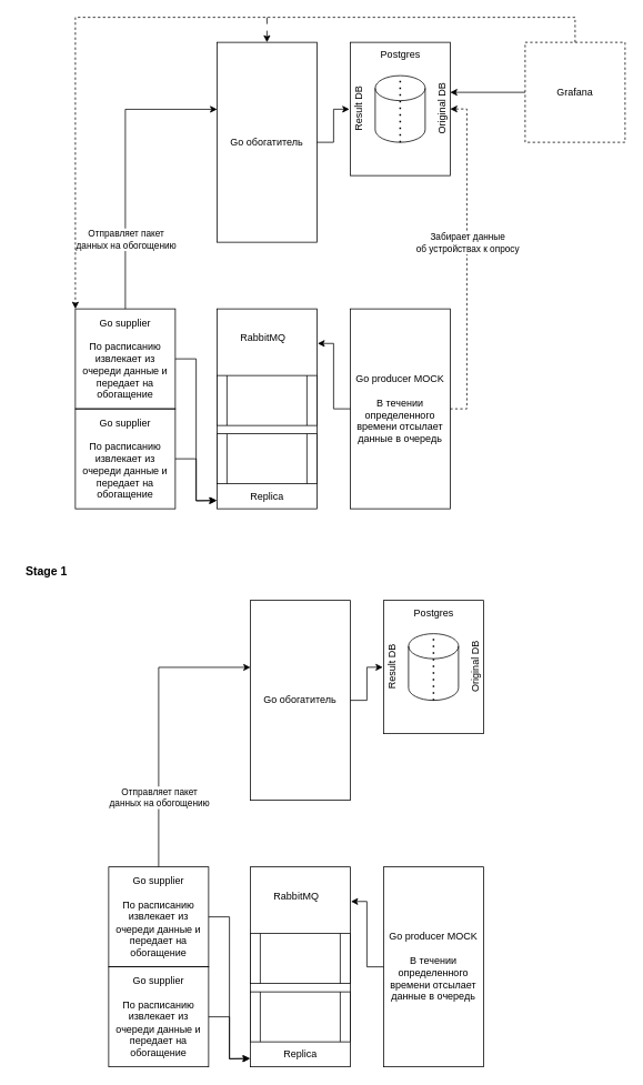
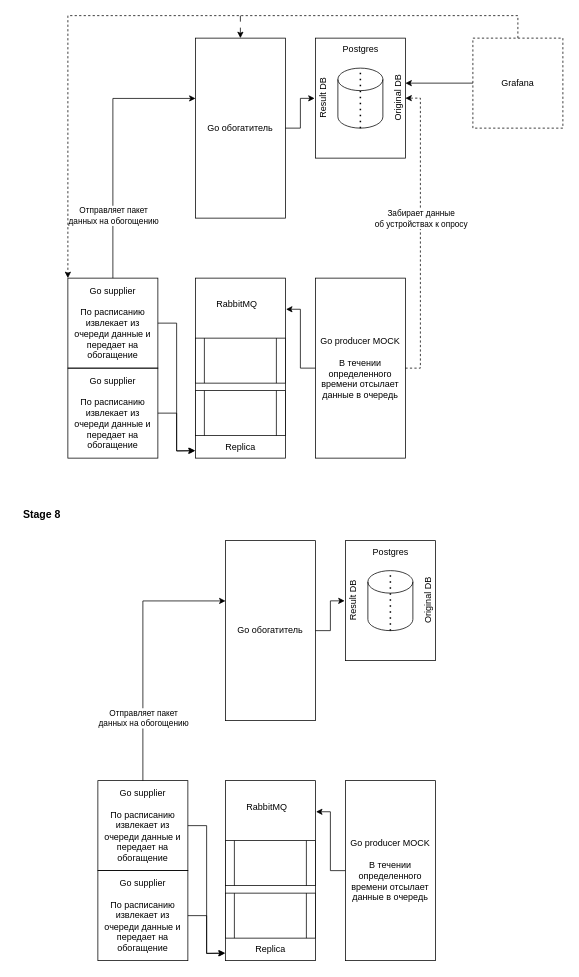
- <mxCell id="50" value="&lt;h3&gt;Stage 1&lt;/h3&gt;" style="text;html=1;align=center;verticalAlign=middle;resizable=0;points=[];autosize=1;strokeColor=none;fillColor=none;" vertex="1" parent="1"><mxGeometry x="20" y="655" width="70" height="60" as="geometry" /></mxCell>
+ <mxCell id="50" value="&lt;h3&gt;Stage 8&lt;/h3&gt;" style="text;html=1;align=center;verticalAlign=middle;resizable=0;points=[];autosize=1;strokeColor=none;fillColor=none;" vertex="1" parent="1"><mxGeometry x="20" y="655" width="70" height="60" as="geometry" /></mxCell>
